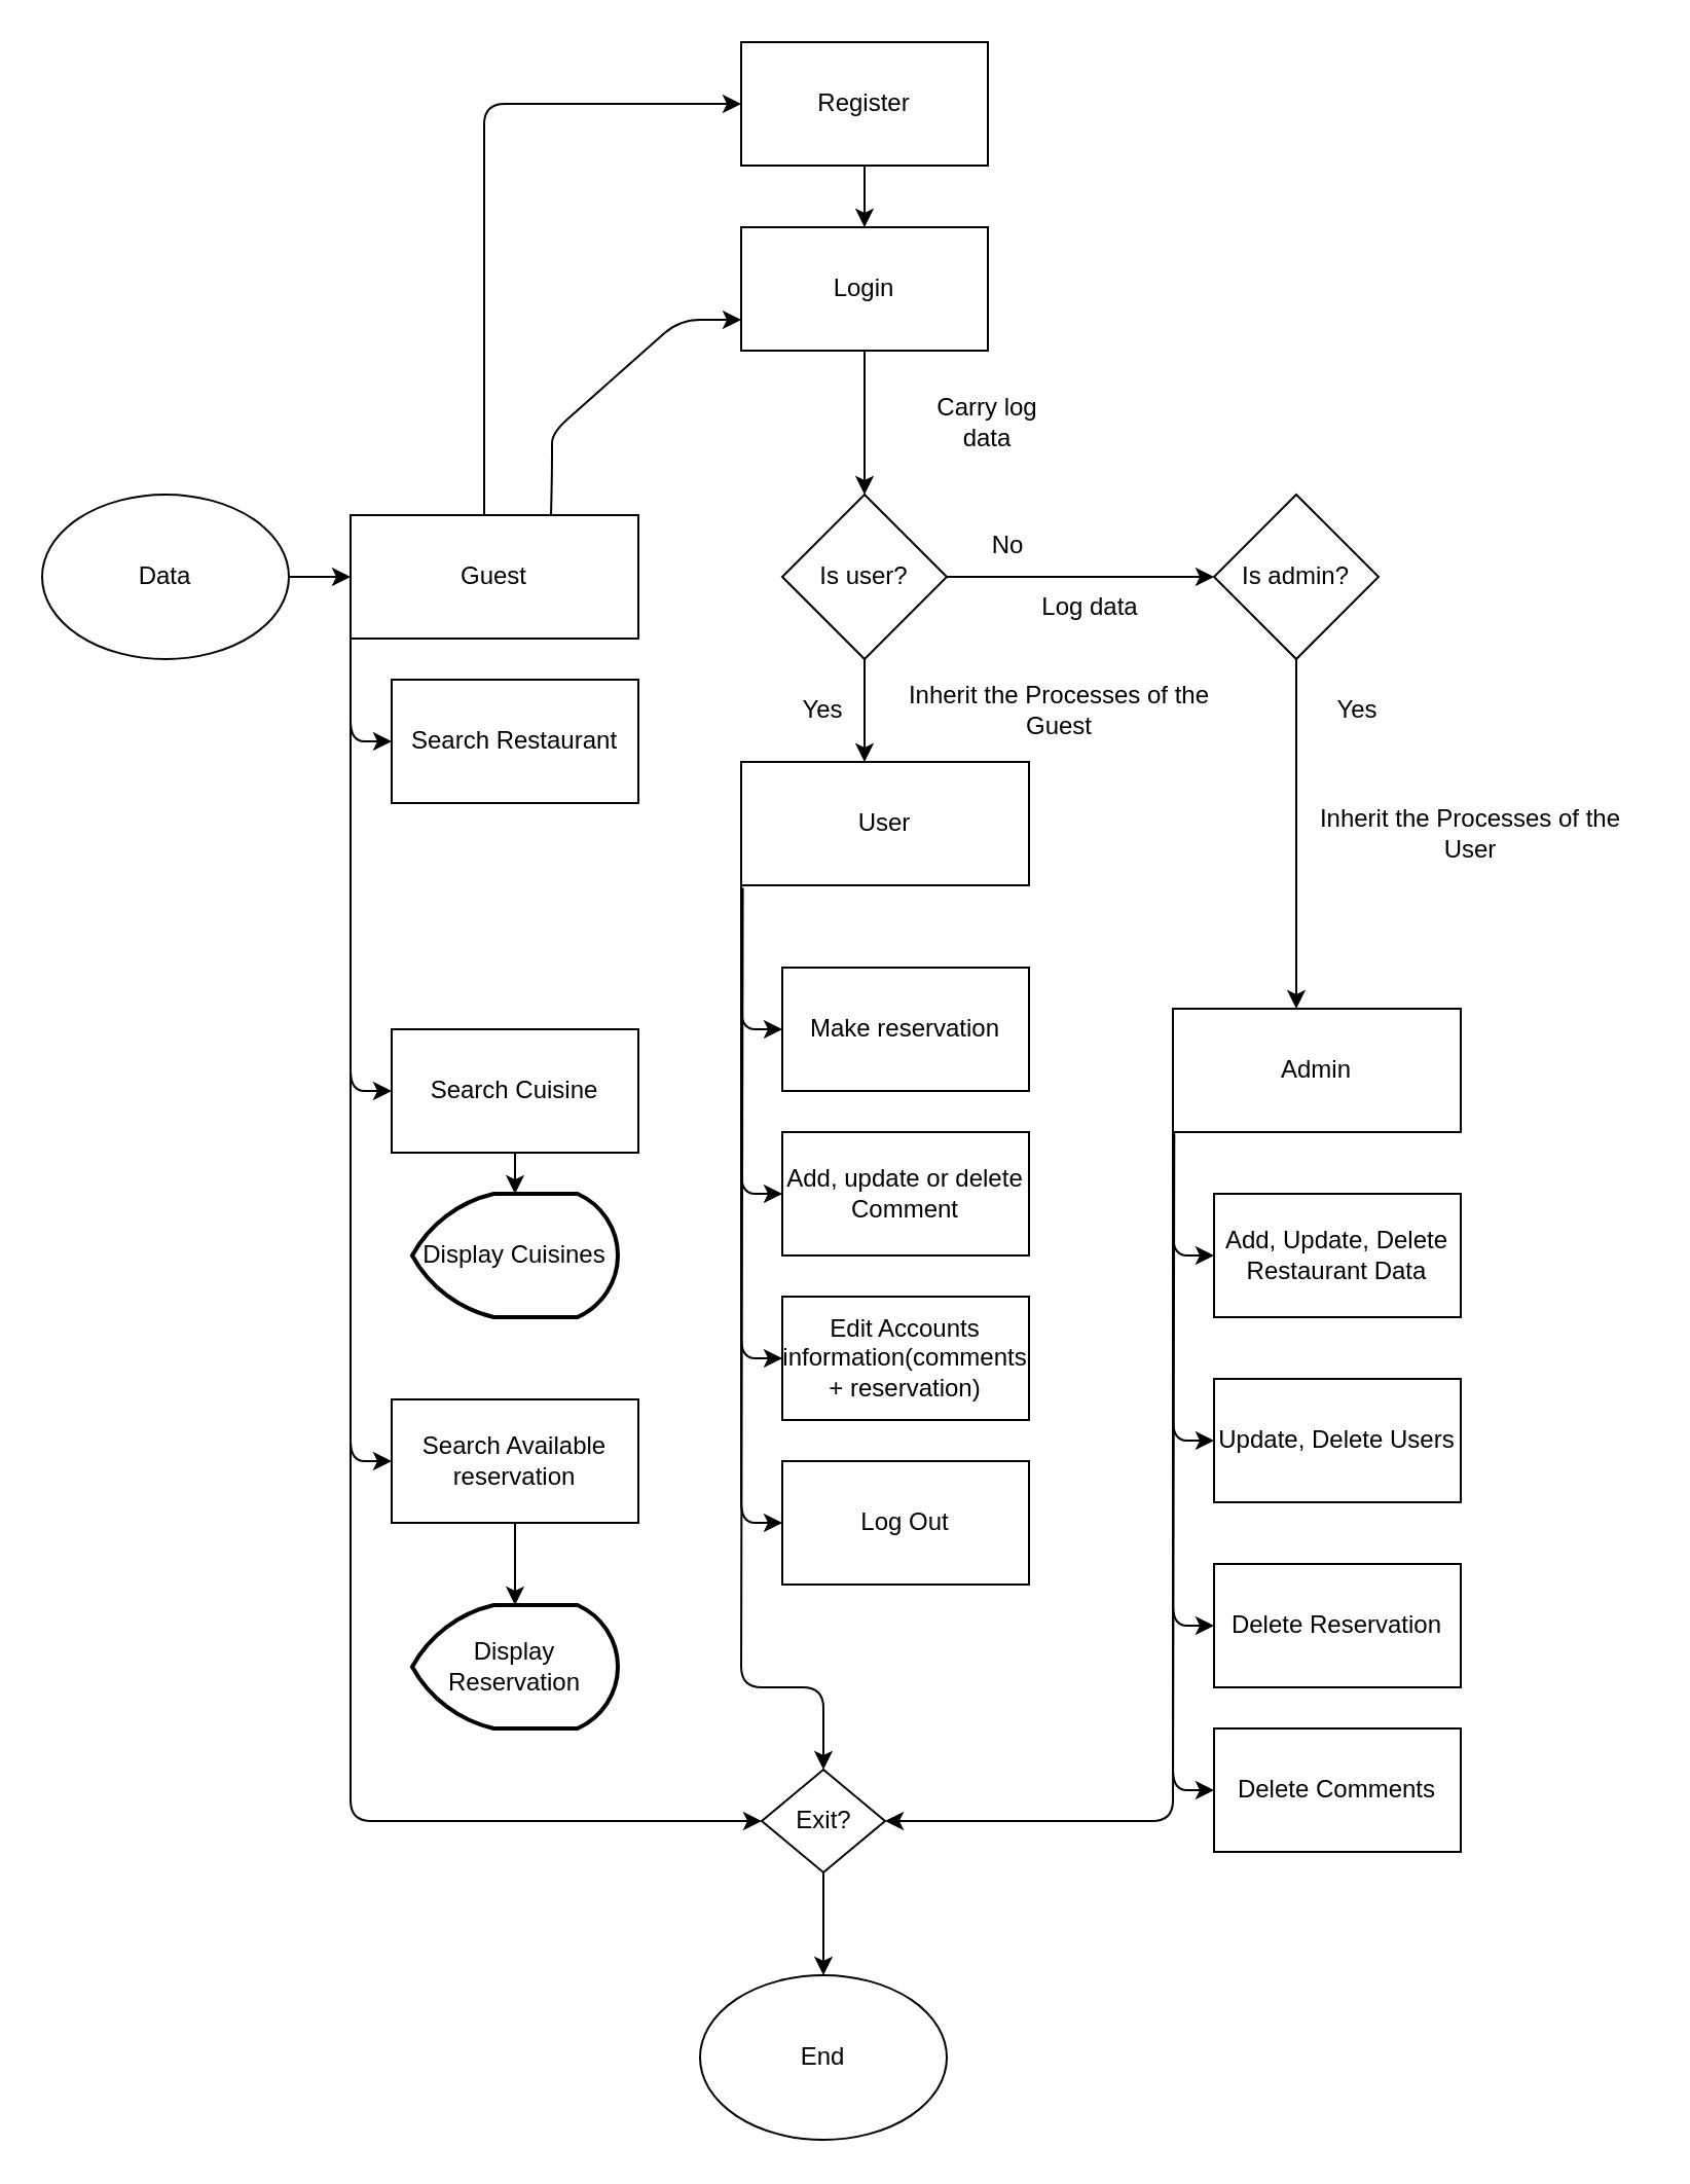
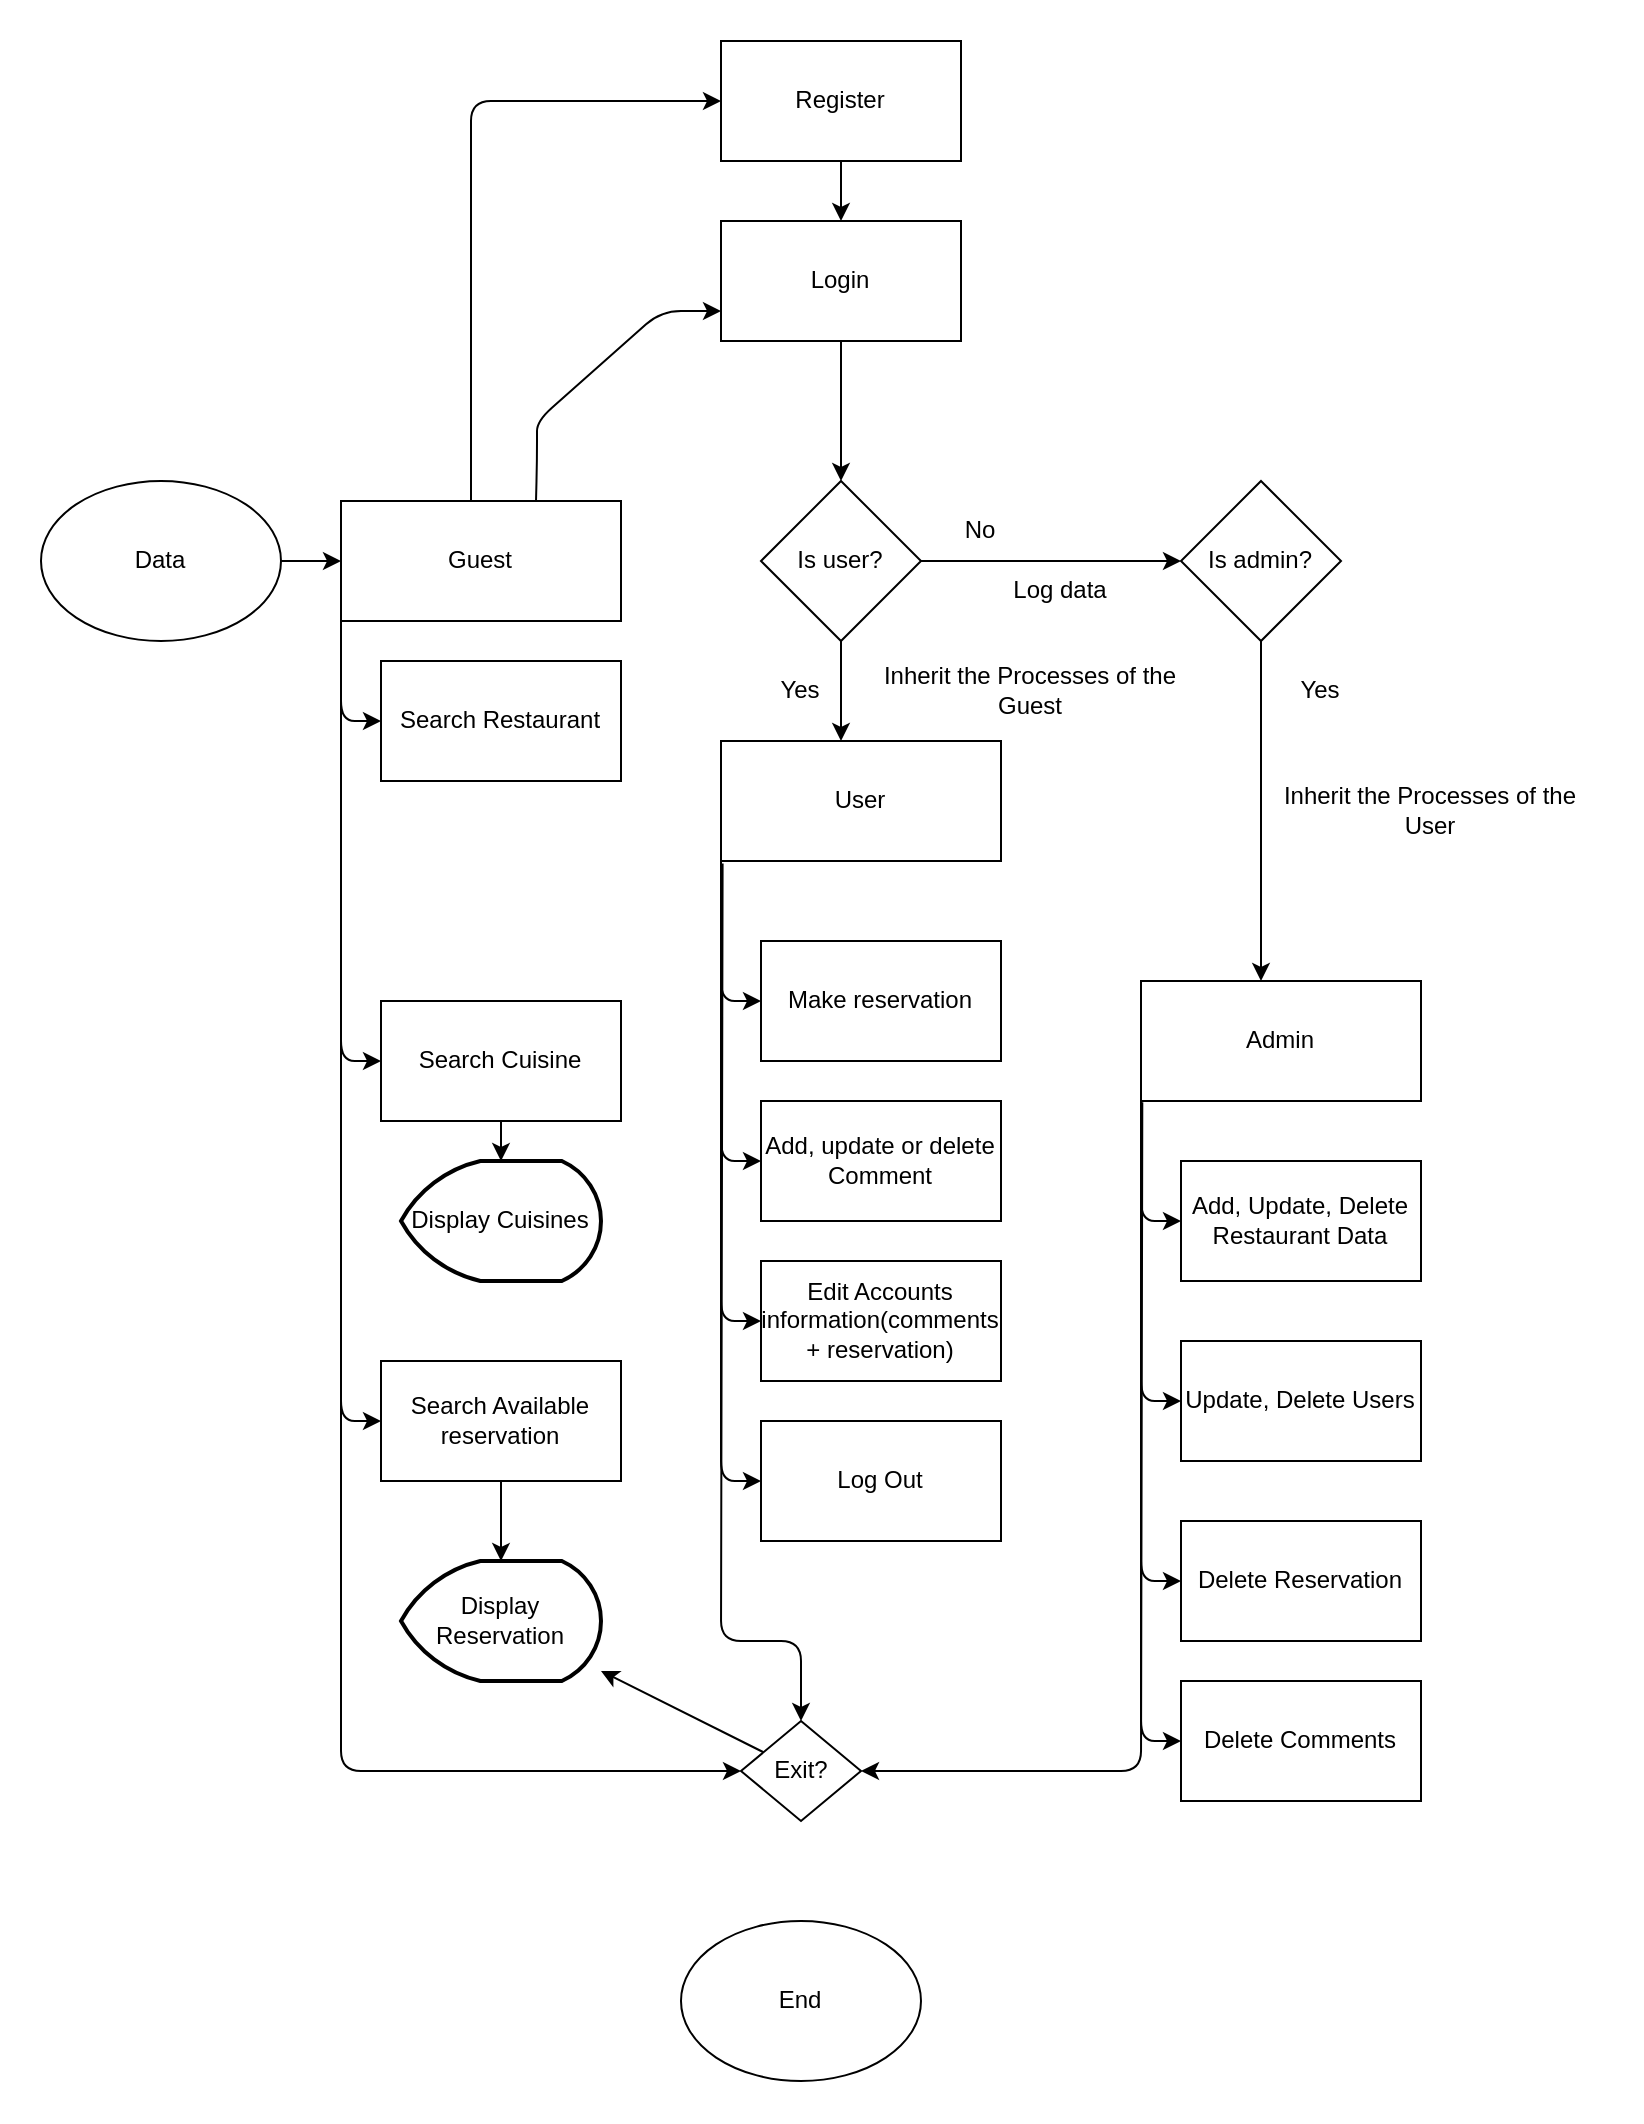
- <mxCell id="43" value="Carry log data" style="text;html=1;strokeColor=none;fillColor=none;align=center;verticalAlign=middle;whiteSpace=wrap;rounded=0;" parent="1" vertex="1"><mxGeometry x="450" y="190" width="60" height="30" as="geometry" /></mxCell>
- <mxCell id="38" style="edgeStyle=none;html=1;entryX=0.5;entryY=0;entryDx=0;entryDy=0;" parent="1" source="39" target="40" edge="1"><mxGeometry relative="1" as="geometry" /></mxCell>
+ <mxCell id="38" style="edgeStyle=none;html=1;" parent="1" source="39" target="37" edge="1"><mxGeometry relative="1" as="geometry" /></mxCell>
